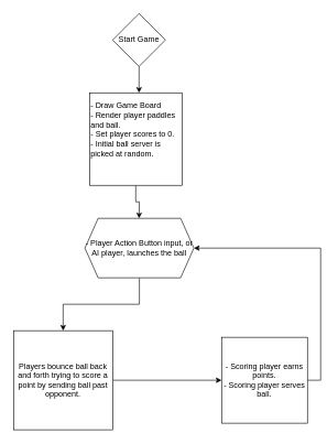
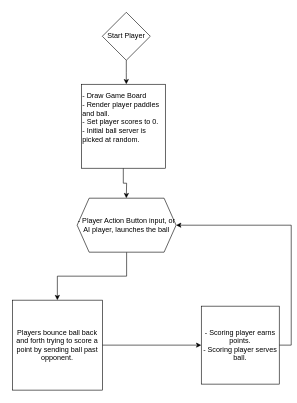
- <mxCell id="3" value="&lt;div&gt;Start Game&lt;/div&gt;" style="rhombus;whiteSpace=wrap;html=1;" vertex="1" parent="1"><mxGeometry x="170" y="20" width="80" height="80" as="geometry" /></mxCell>
+ <mxCell id="3" value="&lt;div&gt;Start Player&lt;/div&gt;" style="rhombus;whiteSpace=wrap;html=1;" vertex="1" parent="1"><mxGeometry x="170" y="20" width="80" height="80" as="geometry" /></mxCell>
